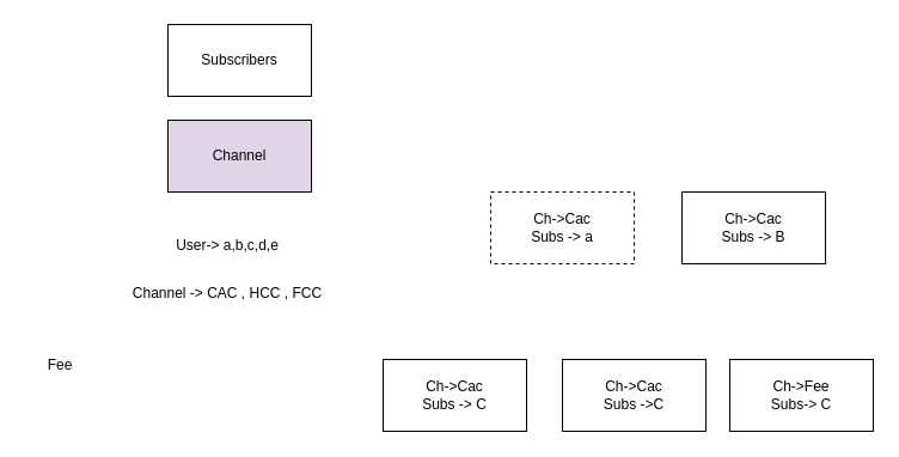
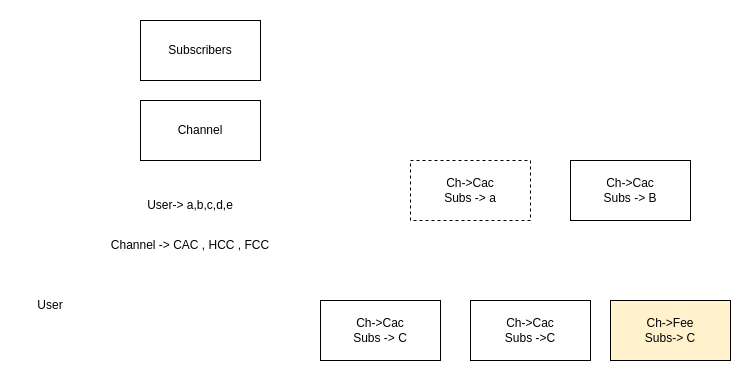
- <mxCell id="3" value="Channel" style="whiteSpace=wrap;html=1;fillColor=#e1d5e7;" vertex="1" parent="1"><mxGeometry x="140" y="100" width="120" height="60" as="geometry" /></mxCell>
+ <mxCell id="3" value="Channel" style="whiteSpace=wrap;html=1;" vertex="1" parent="1"><mxGeometry x="140" y="100" width="120" height="60" as="geometry" /></mxCell>
- <mxCell id="6" value="Fee" style="text;strokeColor=none;align=center;fillColor=none;html=1;verticalAlign=middle;whiteSpace=wrap;rounded=0;" vertex="1" parent="1"><mxGeometry x="20" y="290" width="60" height="30" as="geometry" /></mxCell>
+ <mxCell id="6" value="User" style="text;strokeColor=none;align=center;fillColor=none;html=1;verticalAlign=middle;whiteSpace=wrap;rounded=0;" vertex="1" parent="1"><mxGeometry x="20" y="290" width="60" height="30" as="geometry" /></mxCell>
- <mxCell id="11" value="Ch-&amp;gt;Fee&lt;br&gt;Subs-&amp;gt; C" style="whiteSpace=wrap;html=1;" vertex="1" parent="1"><mxGeometry x="610" y="300" width="120" height="60" as="geometry" /></mxCell>
+ <mxCell id="11" value="Ch-&amp;gt;Fee&lt;br&gt;Subs-&amp;gt; C" style="whiteSpace=wrap;html=1;fillColor=#fff2cc;" vertex="1" parent="1"><mxGeometry x="610" y="300" width="120" height="60" as="geometry" /></mxCell>
